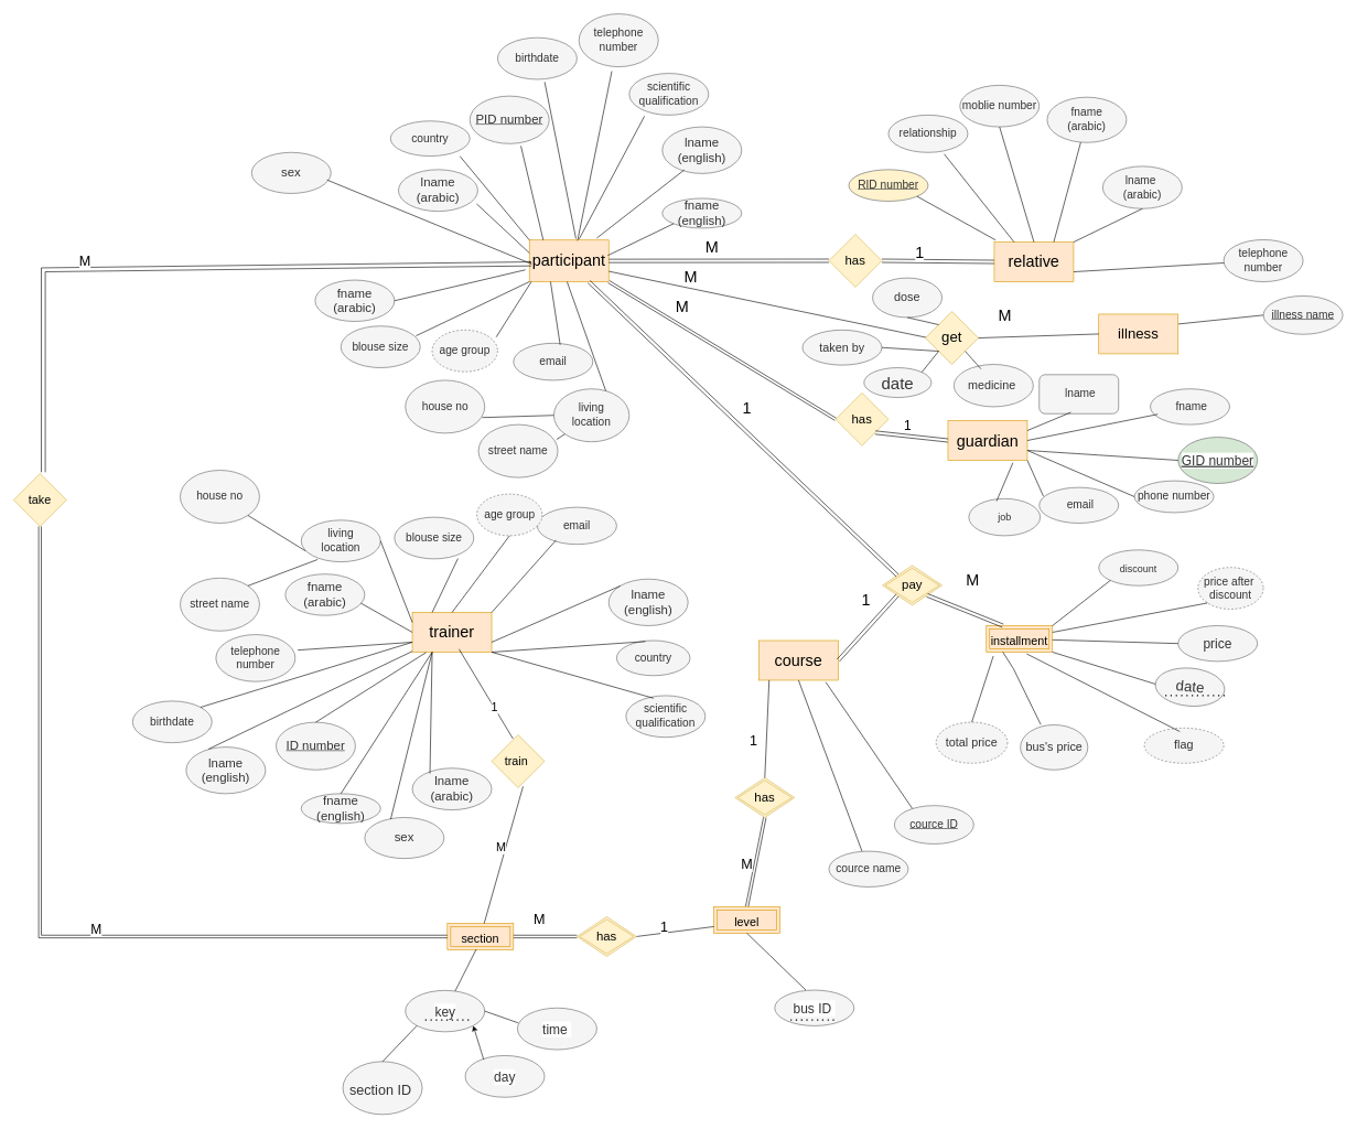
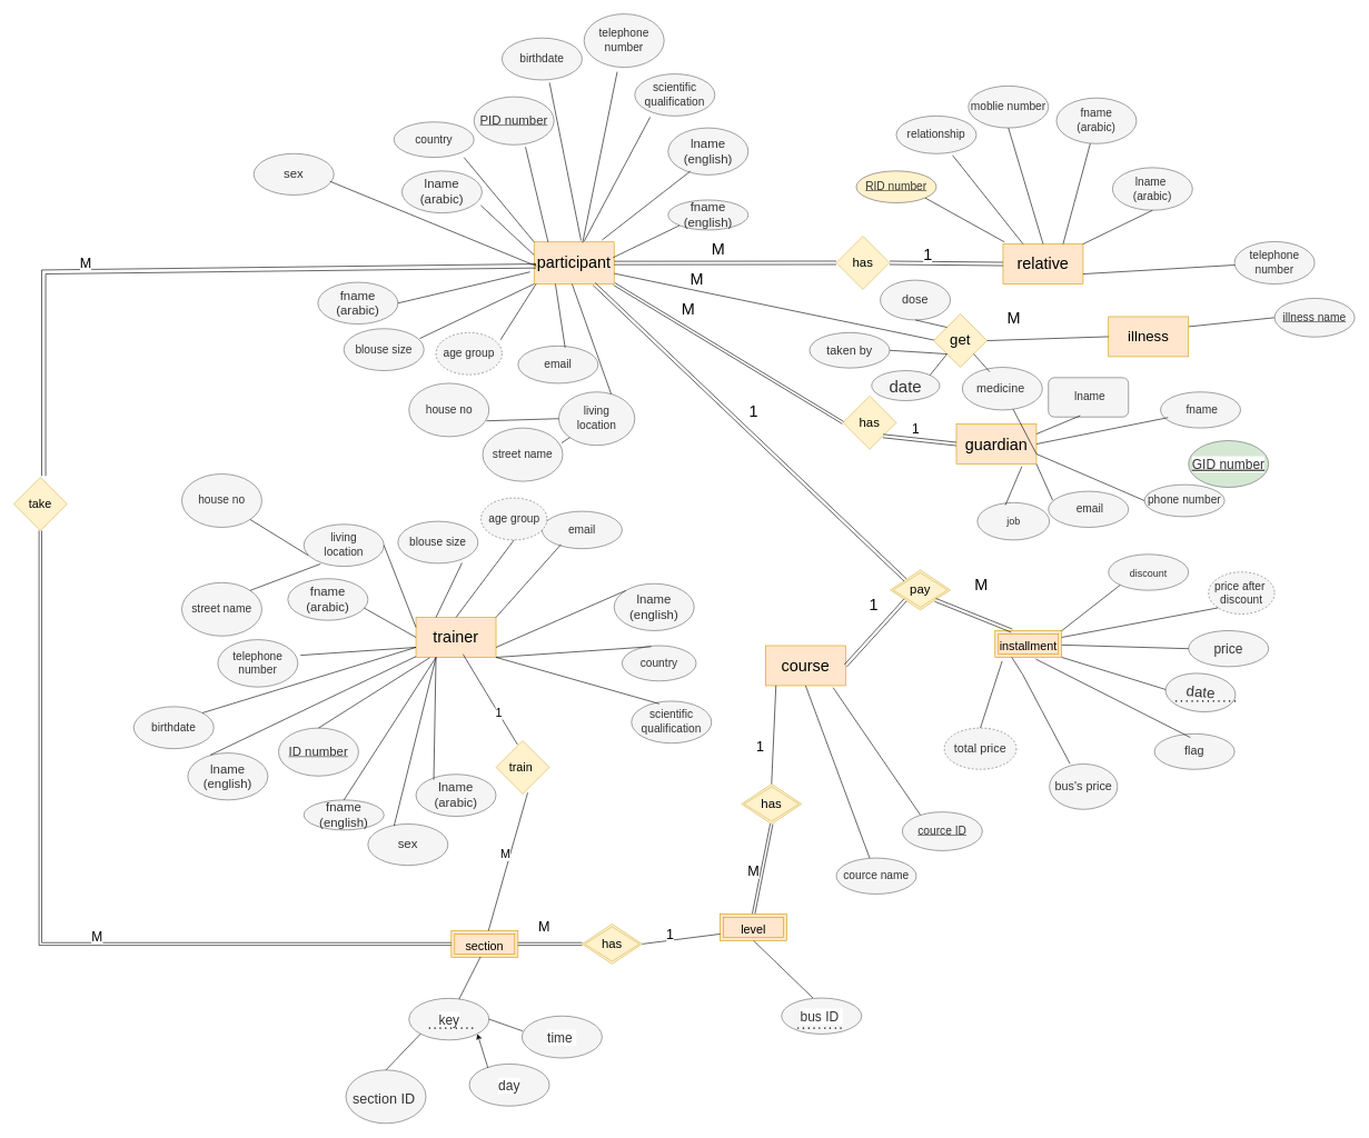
- <mxCell id="164" value="" style="endArrow=none;html=1;rounded=0;fontSize=20;curved=1;entryX=0;entryY=0.5;entryDx=0;entryDy=0;exitX=1;exitY=0.75;exitDx=0;exitDy=0;" parent="1" source="6" target="163" edge="1"><mxGeometry width="50" height="50" relative="1" as="geometry"><mxPoint x="1325" y="655" as="sourcePoint" /><mxPoint x="1375" y="605" as="targetPoint" /></mxGeometry></mxCell>
+ <mxCell id="164" value="" style="endArrow=none;html=1;rounded=0;fontSize=20;curved=1;exitX=1;exitY=0.75;exitDx=0;exitDy=0;" parent="1" source="6" target="156" edge="1"><mxGeometry width="50" height="50" relative="1" as="geometry"><mxPoint x="1325" y="655" as="sourcePoint" /><mxPoint x="1375" y="605" as="targetPoint" /></mxGeometry></mxCell>
- <mxCell id="132" value="flag" style="ellipse;whiteSpace=wrap;html=1;fontSize=18;fillColor=#f5f5f5;fontColor=#333333;strokeColor=#666666;dashed=1;" parent="1" vertex="1"><mxGeometry x="1730" y="1099.75" width="120" height="53.25" as="geometry" /></mxCell>
+ <mxCell id="132" value="flag" style="ellipse;whiteSpace=wrap;html=1;fontSize=18;fillColor=#f5f5f5;fontColor=#333333;strokeColor=#666666;" parent="1" vertex="1"><mxGeometry x="1730" y="1099.75" width="120" height="53.25" as="geometry" /></mxCell>
- <mxCell id="134" value="bus's price" style="ellipse;whiteSpace=wrap;html=1;fontSize=18;fillColor=#f5f5f5;fontColor=#333333;strokeColor=#666666;" parent="1" vertex="1"><mxGeometry x="1542.5" y="1095" width="102" height="68" as="geometry" /></mxCell>
+ <mxCell id="134" value="bus's price" style="ellipse;whiteSpace=wrap;html=1;fontSize=18;fillColor=#f5f5f5;fontColor=#333333;strokeColor=#666666;" parent="1" vertex="1"><mxGeometry x="1572.5" y="1145" width="102" height="68" as="geometry" /></mxCell>
